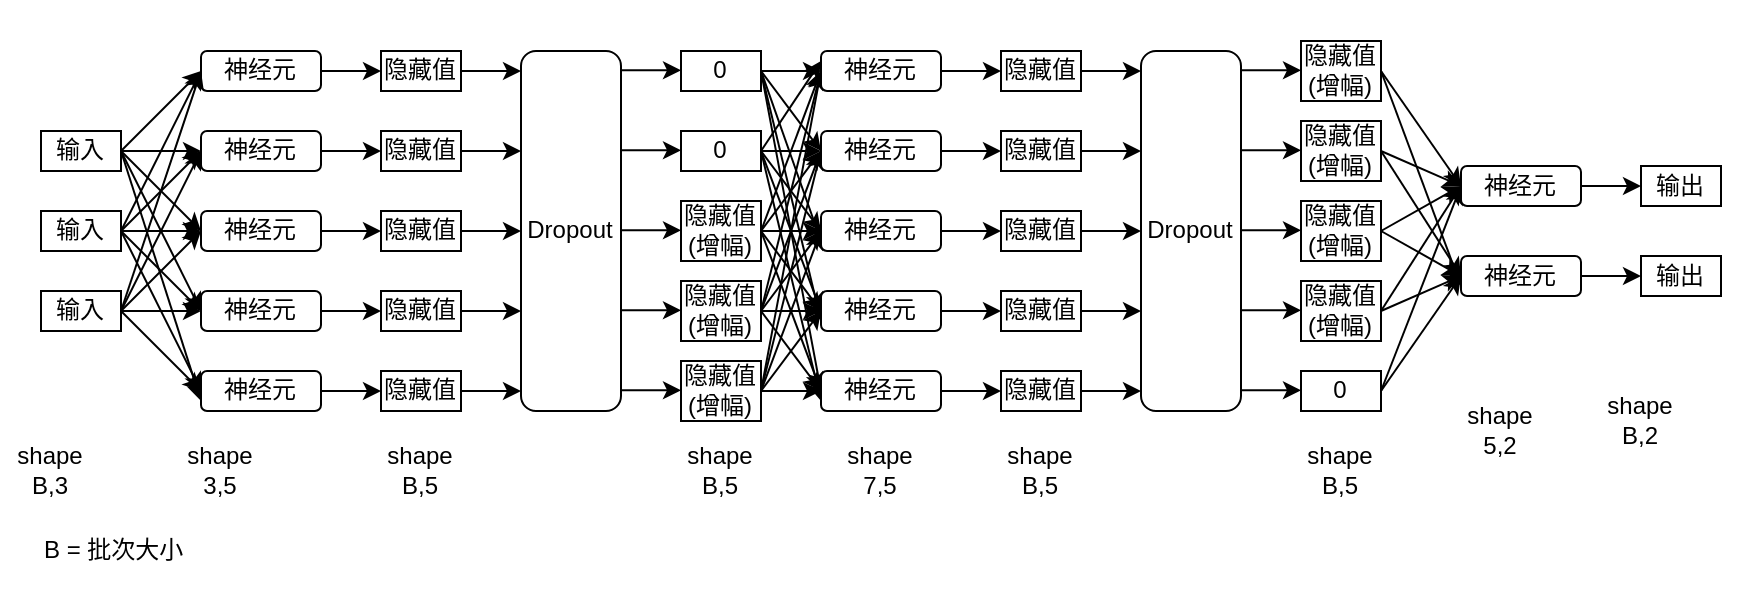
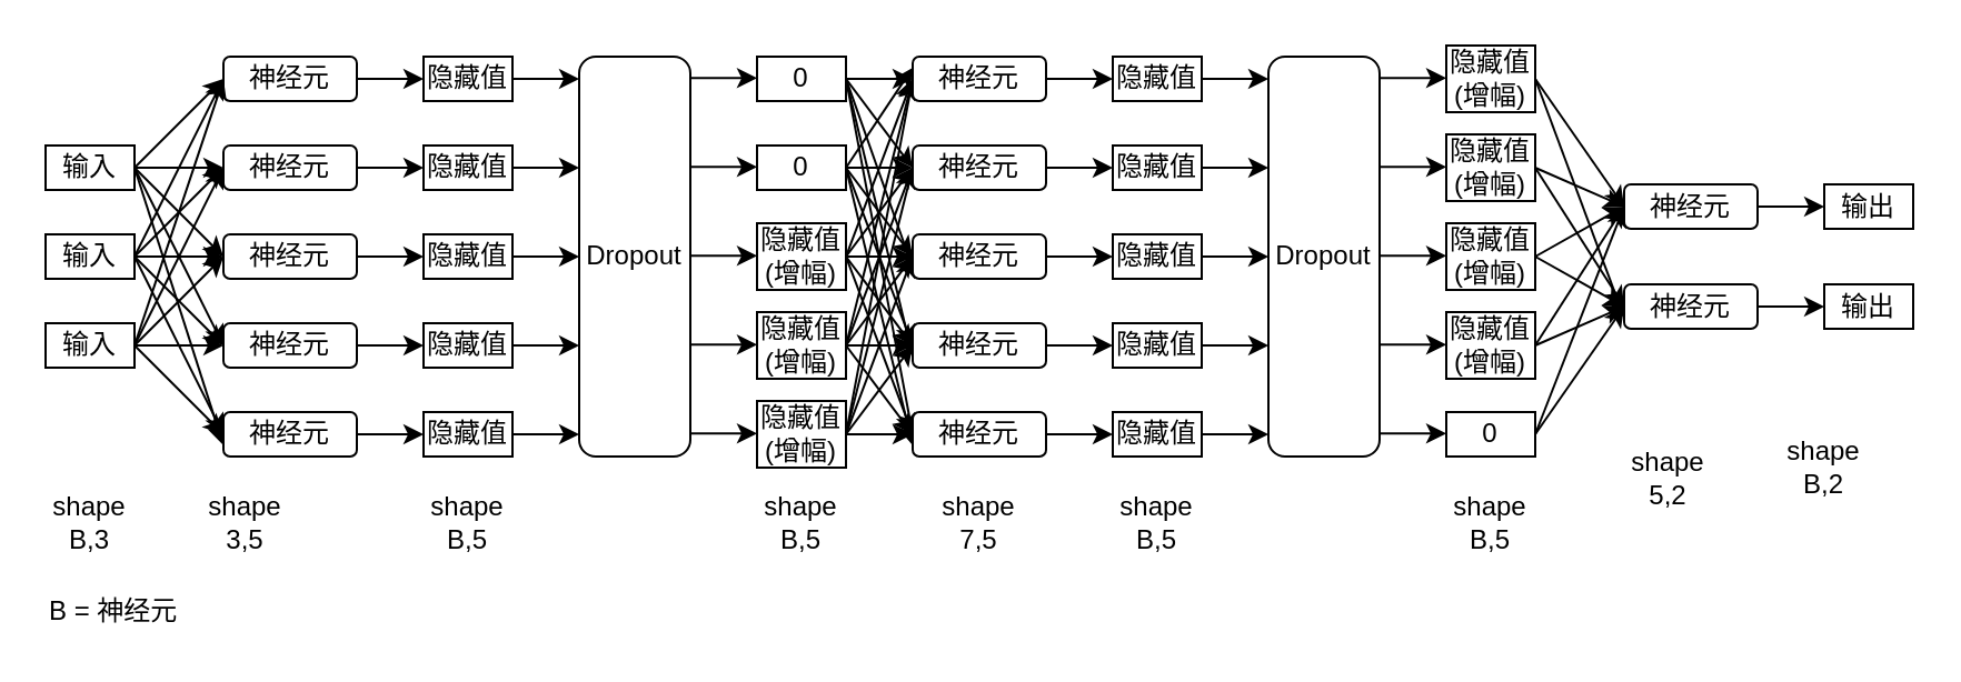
- <mxCell id="81" value="shape&lt;br&gt;B,3" style="text;html=1;strokeColor=none;fillColor=none;align=center;verticalAlign=middle;whiteSpace=wrap;rounded=0;" parent="1" vertex="1"><mxGeometry x="5" y="225" width="40" height="20" as="geometry" /></mxCell>
+ <mxCell id="81" value="shape&lt;br&gt;B,3" style="text;html=1;strokeColor=none;fillColor=none;align=center;verticalAlign=middle;whiteSpace=wrap;rounded=0;" parent="1" vertex="1"><mxGeometry x="20" y="225" width="40" height="20" as="geometry" /></mxCell>
- <mxCell id="132" value="B = 批次大小" style="text;html=1;strokeColor=none;fillColor=none;align=left;verticalAlign=middle;whiteSpace=wrap;rounded=0;" parent="1" vertex="1"><mxGeometry x="20" y="265" width="90" height="20" as="geometry" /></mxCell>
+ <mxCell id="132" value="B = 神经元" style="text;html=1;strokeColor=none;fillColor=none;align=left;verticalAlign=middle;whiteSpace=wrap;rounded=0;" parent="1" vertex="1"><mxGeometry x="20" y="265" width="90" height="20" as="geometry" /></mxCell>
